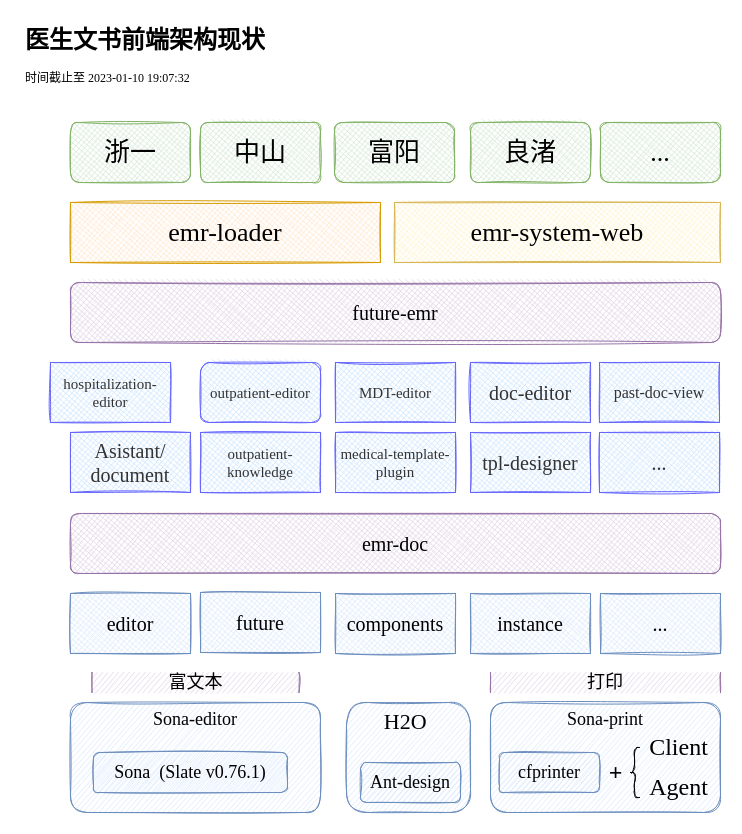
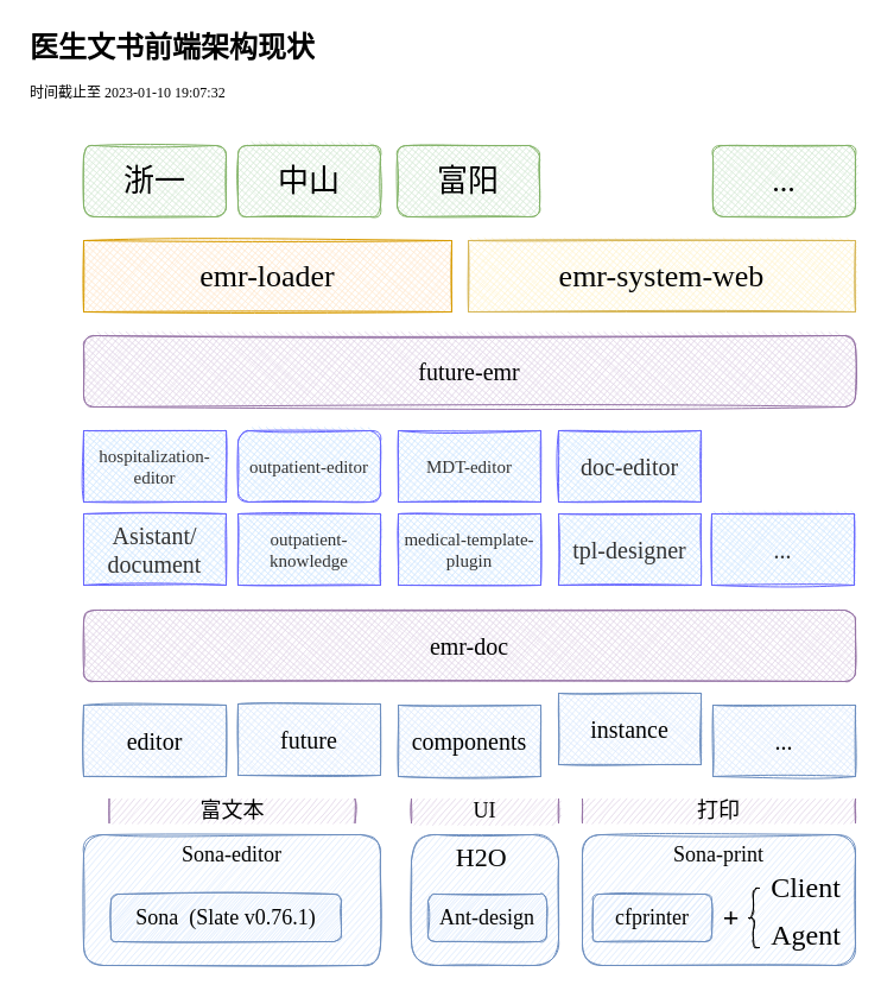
- <mxCell id="39" value="良渚" style="rounded=1;whiteSpace=wrap;html=1;sketch=1;hachureGap=4;fillStyle=cross-hatch;fontFamily=Comic Sans MS;fontSize=26;strokeColor=#82b366;fillColor=#d5e8d4;" vertex="1" parent="1"><mxGeometry x="470" y="122" width="120" height="60" as="geometry" /></mxCell>
- <mxCell id="27" value="hospitalization-editor" style="rounded=0;whiteSpace=wrap;html=1;sketch=1;hachureGap=4;fillStyle=cross-hatch;fontFamily=Comic Sans MS;fontSize=15;fillColor=#CCE5FF;strokeColor=#6666FF;fontColor=#333333;" vertex="1" parent="1"><mxGeometry x="50" y="362" width="120" height="60" as="geometry" /></mxCell>
+ <mxCell id="27" value="hospitalization-editor" style="rounded=0;whiteSpace=wrap;html=1;sketch=1;hachureGap=4;fillStyle=cross-hatch;fontFamily=Comic Sans MS;fontSize=15;fillColor=#CCE5FF;strokeColor=#6666FF;fontColor=#333333;" vertex="1" parent="1"><mxGeometry x="70" y="362" width="120" height="60" as="geometry" /></mxCell>
- <mxCell id="26" value="past-doc-view" style="rounded=0;whiteSpace=wrap;html=1;sketch=1;hachureGap=4;fillStyle=cross-hatch;fontFamily=Comic Sans MS;fontSize=16;fillColor=#CCE5FF;strokeColor=#6666FF;fontColor=#333333;" vertex="1" parent="1"><mxGeometry x="599" y="362" width="120" height="60" as="geometry" /></mxCell>
- <mxCell id="19" value="instance" style="rounded=0;whiteSpace=wrap;html=1;sketch=1;hachureGap=4;fillStyle=cross-hatch;fontFamily=Comic Sans MS;fontSize=20;fillColor=#dae8fc;strokeColor=#6c8ebf;" vertex="1" parent="1"><mxGeometry x="470" y="593" width="120" height="60" as="geometry" /></mxCell>
+ <mxCell id="19" value="instance" style="rounded=0;whiteSpace=wrap;html=1;sketch=1;hachureGap=4;fillStyle=cross-hatch;fontFamily=Comic Sans MS;fontSize=20;fillColor=#dae8fc;strokeColor=#6c8ebf;" vertex="1" parent="1"><mxGeometry x="470" y="583" width="120" height="60" as="geometry" /></mxCell>
+ <mxCell id="11" value="UI" style="shape=partialRectangle;whiteSpace=wrap;html=1;top=0;bottom=0;fillColor=#e1d5e7;sketch=1;fontFamily=Comic Sans MS;fontSize=18;strokeColor=#9673a6;" vertex="1" parent="1"><mxGeometry x="346" y="672" width="124" height="20" as="geometry" /></mxCell>
- <mxCell id="8" value="Ant-design" style="rounded=1;whiteSpace=wrap;html=1;fillColor=#dae8fc;strokeColor=#6c8ebf;sketch=1;fontFamily=Comic Sans MS;fontSize=18;" vertex="1" parent="1"><mxGeometry x="360" y="762" width="100" height="40" as="geometry" /></mxCell>
+ <mxCell id="8" value="Ant-design" style="rounded=1;whiteSpace=wrap;html=1;fillColor=#dae8fc;strokeColor=#6c8ebf;sketch=1;fontFamily=Comic Sans MS;fontSize=18;" vertex="1" parent="1"><mxGeometry x="360" y="752" width="100" height="40" as="geometry" /></mxCell>
